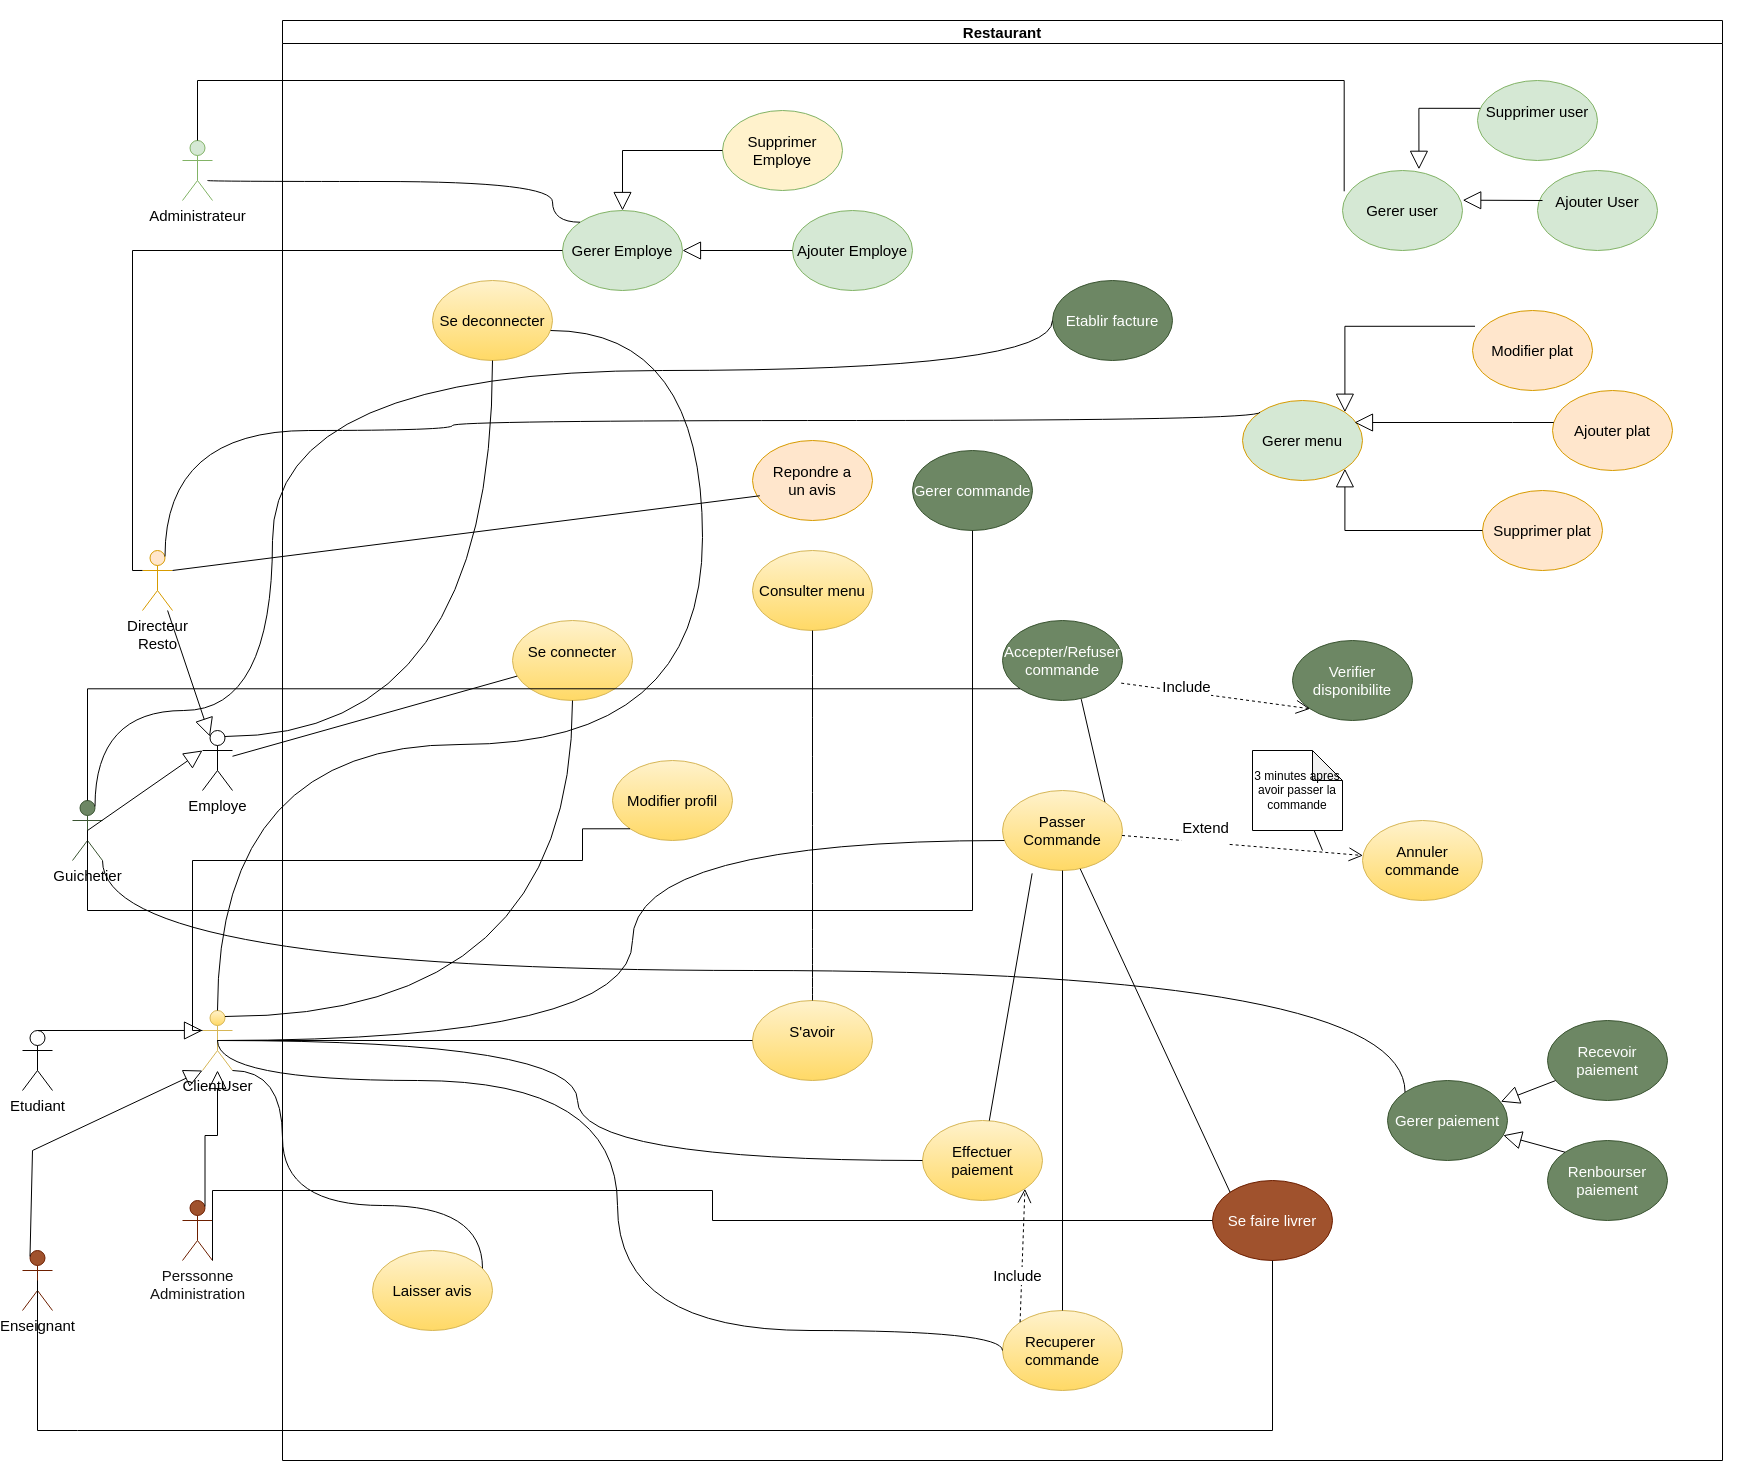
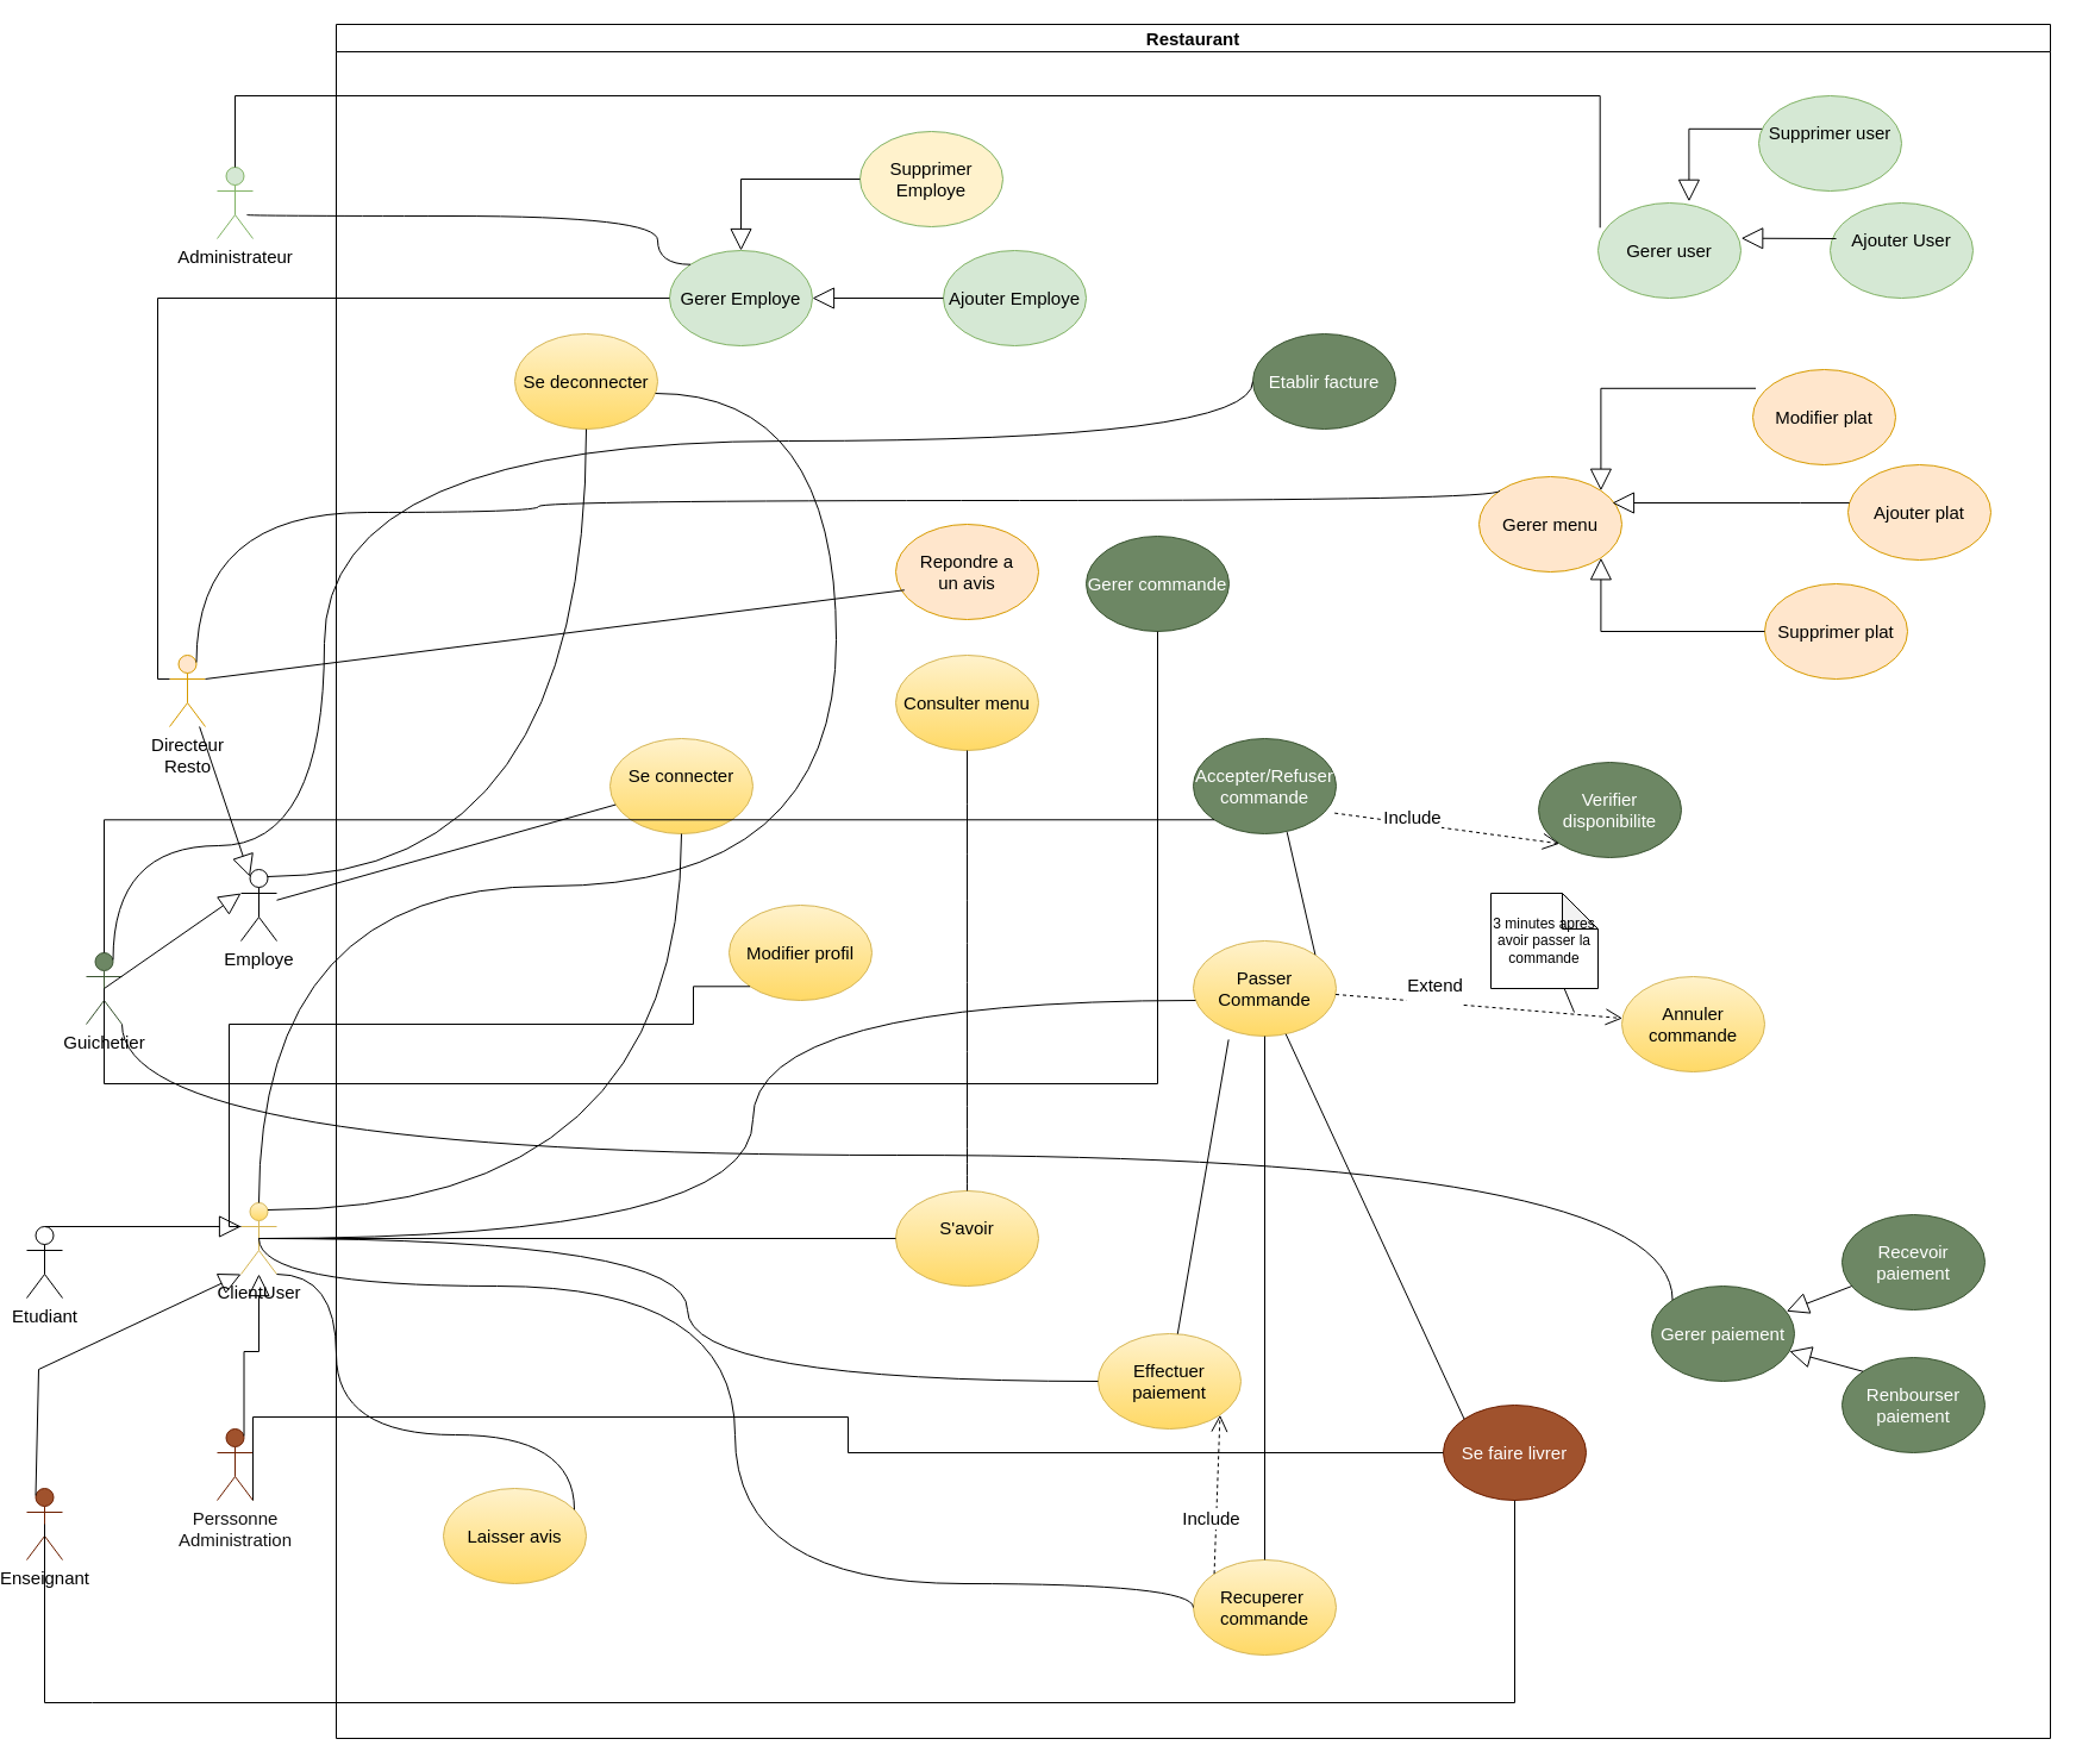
- <mxCell id="14" value="Gerer menu" style="ellipse;whiteSpace=wrap;html=1;strokeColor=#d79b00;fillColor=#d5e8d4;fontSize=15;" parent="2" vertex="1"><mxGeometry x="960" y="380" width="120" height="80" as="geometry" /></mxCell>
+ <mxCell id="14" value="Gerer menu" style="ellipse;whiteSpace=wrap;html=1;strokeColor=#d79b00;fillColor=#ffe6cc;fontSize=15;" parent="2" vertex="1"><mxGeometry x="960" y="380" width="120" height="80" as="geometry" /></mxCell>
